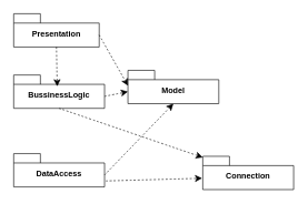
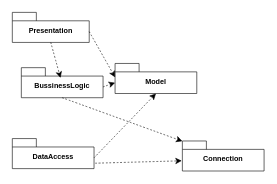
- <mxCell id="3" value="BussinessLogic" style="shape=folder;fontStyle=1;spacingTop=10;tabWidth=40;tabHeight=14;tabPosition=left;html=1;whiteSpace=wrap;" parent="1" vertex="1"><mxGeometry x="20" y="112" width="136" height="50" as="geometry" /></mxCell>
+ <mxCell id="3" value="BussinessLogic" style="shape=folder;fontStyle=1;spacingTop=10;tabWidth=40;tabHeight=14;tabPosition=left;html=1;whiteSpace=wrap;" parent="1" vertex="1"><mxGeometry x="35" y="112" width="136" height="50" as="geometry" /></mxCell>
